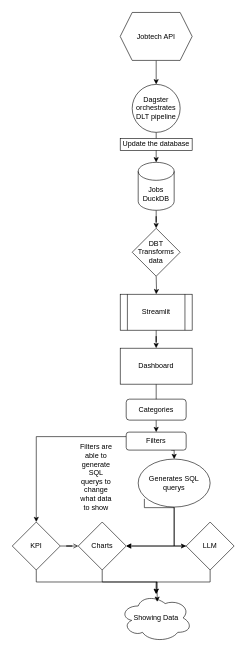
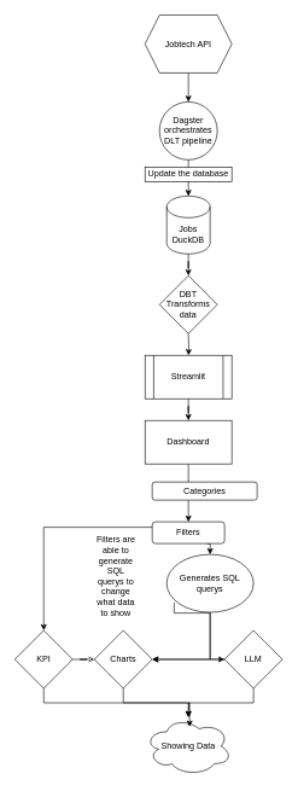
- <mxCell id="18" value="Categories" style="rounded=1;whiteSpace=wrap;html=1;" vertex="1" parent="1"><mxGeometry x="210" y="665" width="100" height="35" as="geometry" /></mxCell>
+ <mxCell id="18" value="Categories" style="rounded=1;whiteSpace=wrap;html=1;" vertex="1" parent="1"><mxGeometry x="210" y="665" width="145" height="25" as="geometry" /></mxCell>
